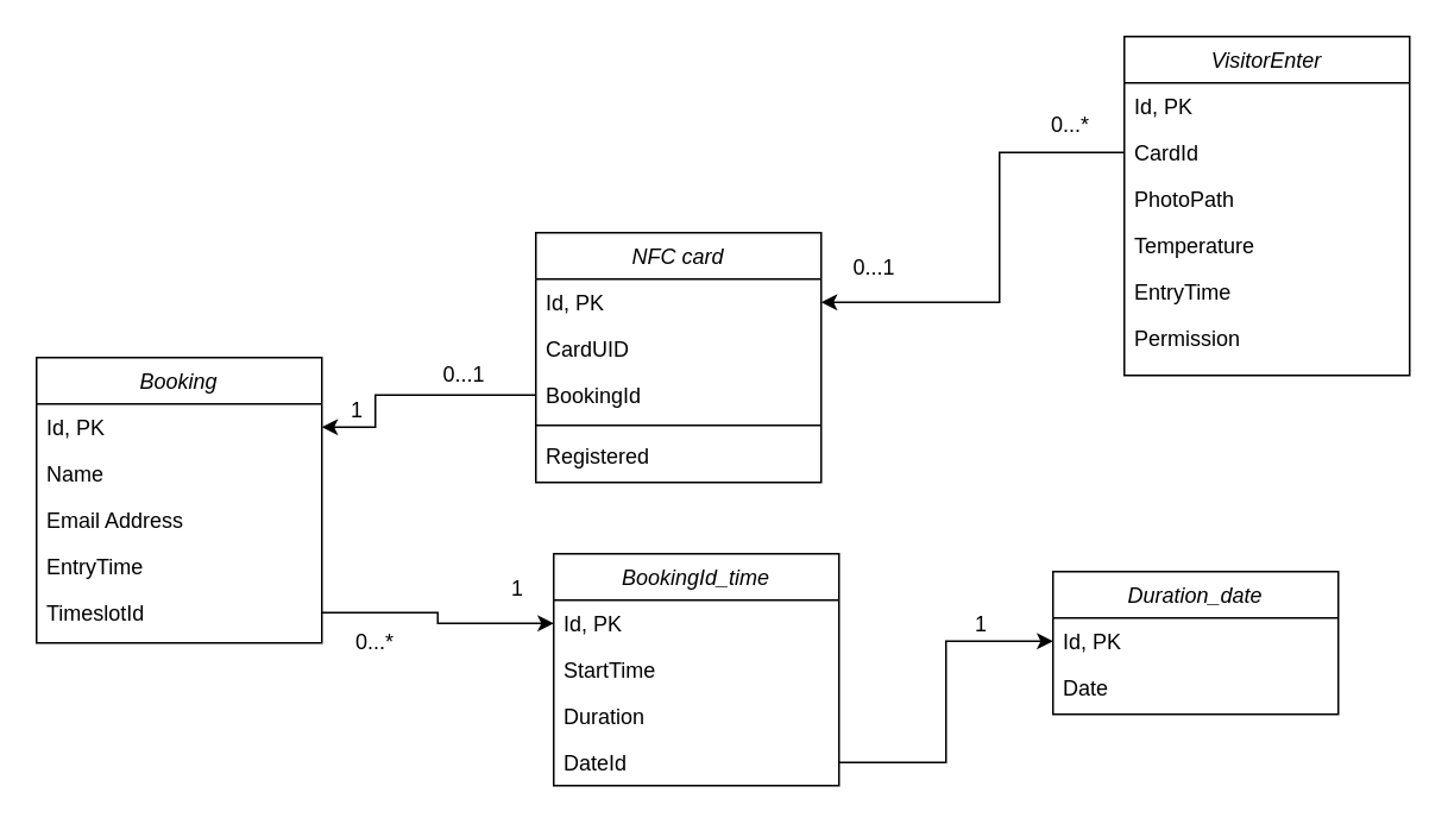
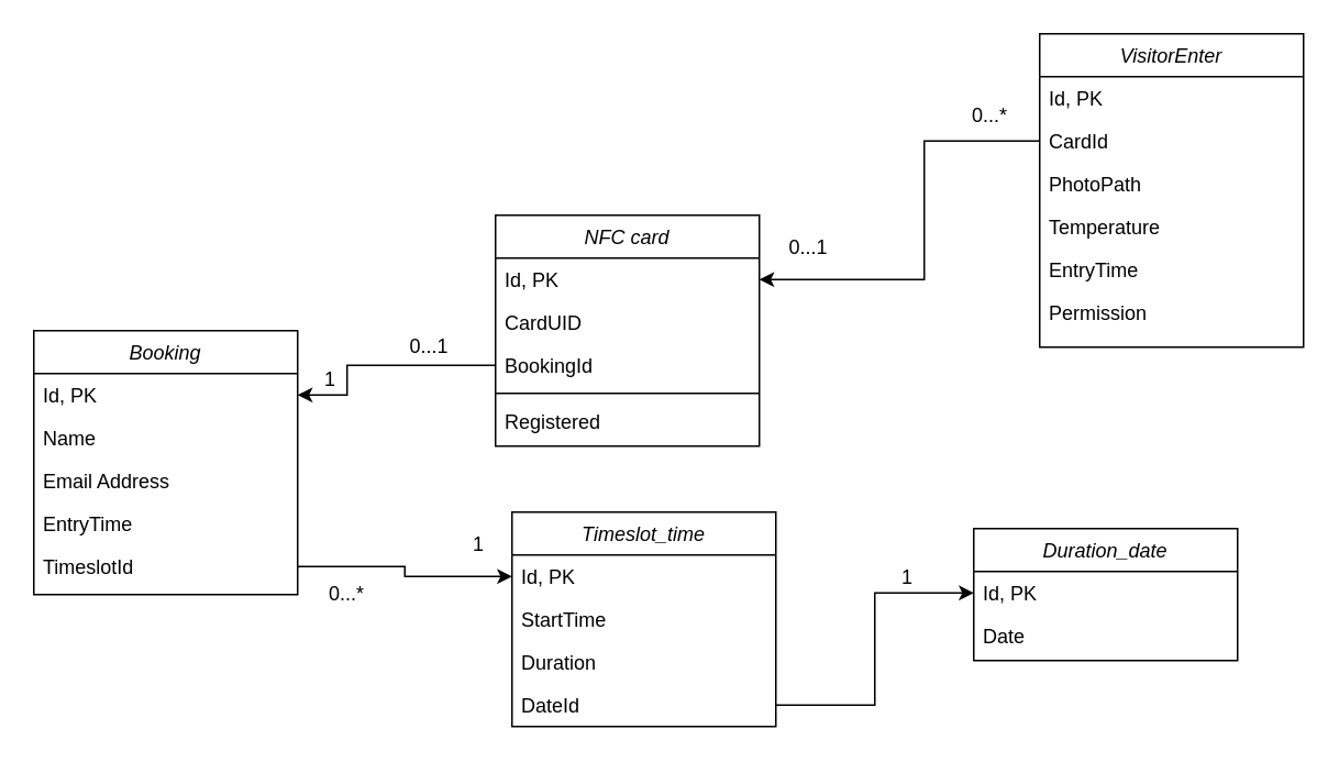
- <mxCell id="17" value="BookingId_time" style="swimlane;fontStyle=2;align=center;verticalAlign=top;childLayout=stackLayout;horizontal=1;startSize=26;horizontalStack=0;resizeParent=1;resizeLast=0;collapsible=1;marginBottom=0;rounded=0;shadow=0;strokeWidth=1;" vertex="1" parent="1"><mxGeometry x="310" y="310" width="160" height="130" as="geometry"><mxRectangle x="230" y="140" width="160" height="26" as="alternateBounds" /></mxGeometry></mxCell>
+ <mxCell id="17" value="Timeslot_time" style="swimlane;fontStyle=2;align=center;verticalAlign=top;childLayout=stackLayout;horizontal=1;startSize=26;horizontalStack=0;resizeParent=1;resizeLast=0;collapsible=1;marginBottom=0;rounded=0;shadow=0;strokeWidth=1;" vertex="1" parent="1"><mxGeometry x="310" y="310" width="160" height="130" as="geometry"><mxRectangle x="230" y="140" width="160" height="26" as="alternateBounds" /></mxGeometry></mxCell>
